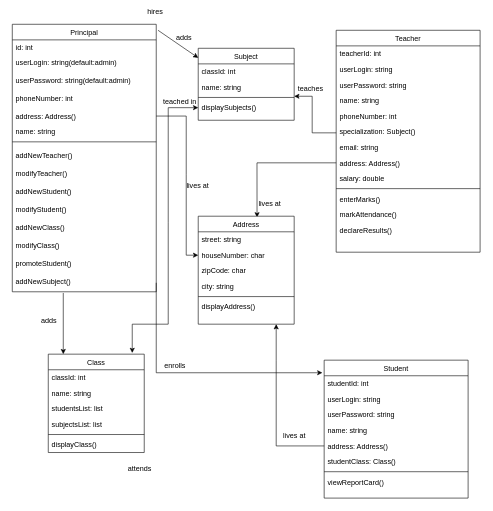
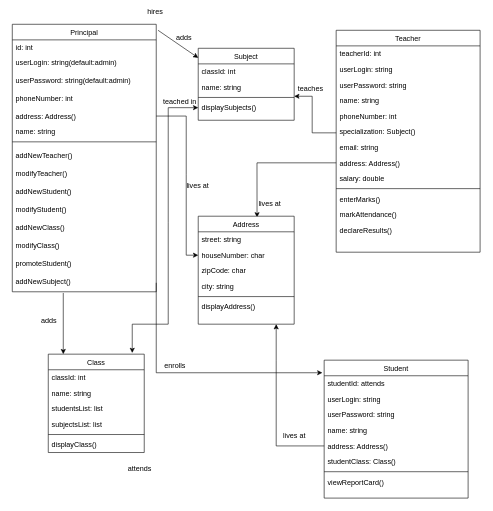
- <mxCell id="19" value="studentId: int" style="text;align=left;verticalAlign=top;spacingLeft=4;spacingRight=4;overflow=hidden;rotatable=0;points=[[0,0.5],[1,0.5]];portConstraint=eastwest;" parent="18" vertex="1"><mxGeometry y="26" width="240" height="26" as="geometry" /></mxCell>
+ <mxCell id="19" value="studentId: attends" style="text;align=left;verticalAlign=top;spacingLeft=4;spacingRight=4;overflow=hidden;rotatable=0;points=[[0,0.5],[1,0.5]];portConstraint=eastwest;" parent="18" vertex="1"><mxGeometry y="26" width="240" height="26" as="geometry" /></mxCell>
